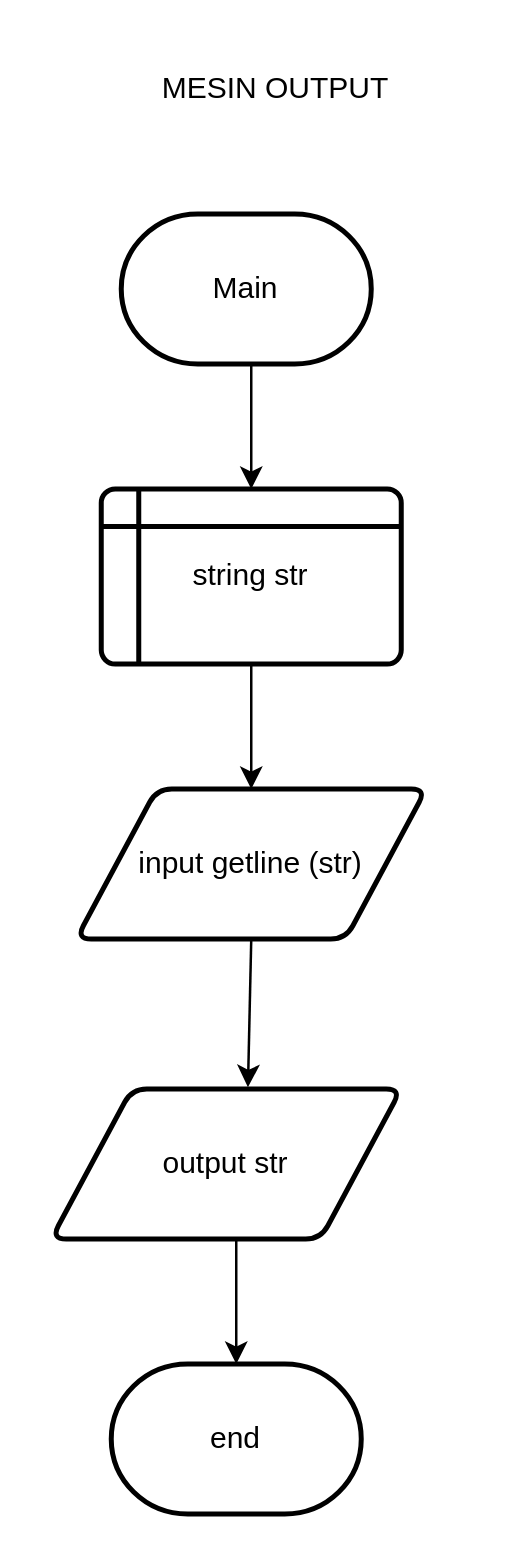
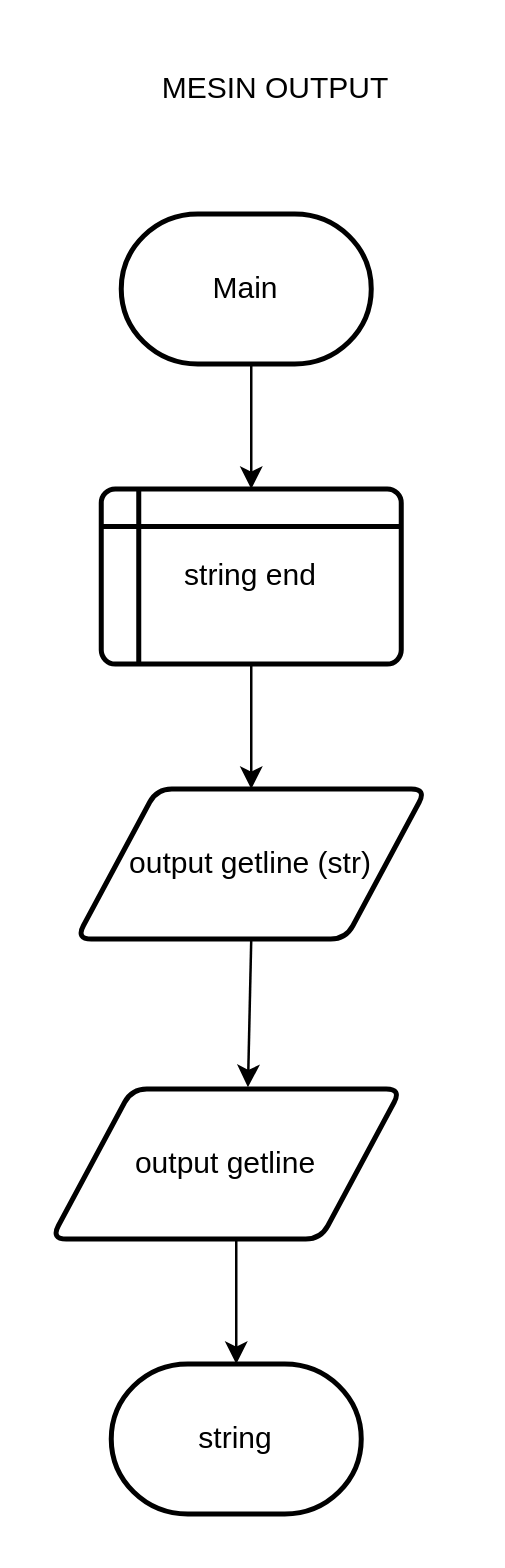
- <mxCell id="3" value="string str" style="shape=internalStorage;whiteSpace=wrap;html=1;dx=15;dy=15;rounded=1;arcSize=8;strokeWidth=2;" parent="1" vertex="1"><mxGeometry x="40" y="195" width="120" height="70" as="geometry" /></mxCell>
+ <mxCell id="3" value="string end" style="shape=internalStorage;whiteSpace=wrap;html=1;dx=15;dy=15;rounded=1;arcSize=8;strokeWidth=2;" parent="1" vertex="1"><mxGeometry x="40" y="195" width="120" height="70" as="geometry" /></mxCell>
- <mxCell id="5" value="input getline (str)" style="shape=parallelogram;html=1;strokeWidth=2;perimeter=parallelogramPerimeter;whiteSpace=wrap;rounded=1;arcSize=12;size=0.23;" parent="1" vertex="1"><mxGeometry x="30" y="315" width="140" height="60" as="geometry" /></mxCell>
+ <mxCell id="5" value="output getline (str)" style="shape=parallelogram;html=1;strokeWidth=2;perimeter=parallelogramPerimeter;whiteSpace=wrap;rounded=1;arcSize=12;size=0.23;" parent="1" vertex="1"><mxGeometry x="30" y="315" width="140" height="60" as="geometry" /></mxCell>
- <mxCell id="6" value="output str" style="shape=parallelogram;html=1;strokeWidth=2;perimeter=parallelogramPerimeter;whiteSpace=wrap;rounded=1;arcSize=12;size=0.23;" parent="1" vertex="1"><mxGeometry x="20" y="435" width="140" height="60" as="geometry" /></mxCell>
+ <mxCell id="6" value="output getline" style="shape=parallelogram;html=1;strokeWidth=2;perimeter=parallelogramPerimeter;whiteSpace=wrap;rounded=1;arcSize=12;size=0.23;" parent="1" vertex="1"><mxGeometry x="20" y="435" width="140" height="60" as="geometry" /></mxCell>
- <mxCell id="7" value="end" style="strokeWidth=2;html=1;shape=mxgraph.flowchart.terminator;whiteSpace=wrap;" parent="1" vertex="1"><mxGeometry x="44" y="545" width="100" height="60" as="geometry" /></mxCell>
+ <mxCell id="7" value="string" style="strokeWidth=2;html=1;shape=mxgraph.flowchart.terminator;whiteSpace=wrap;" parent="1" vertex="1"><mxGeometry x="44" y="545" width="100" height="60" as="geometry" /></mxCell>
